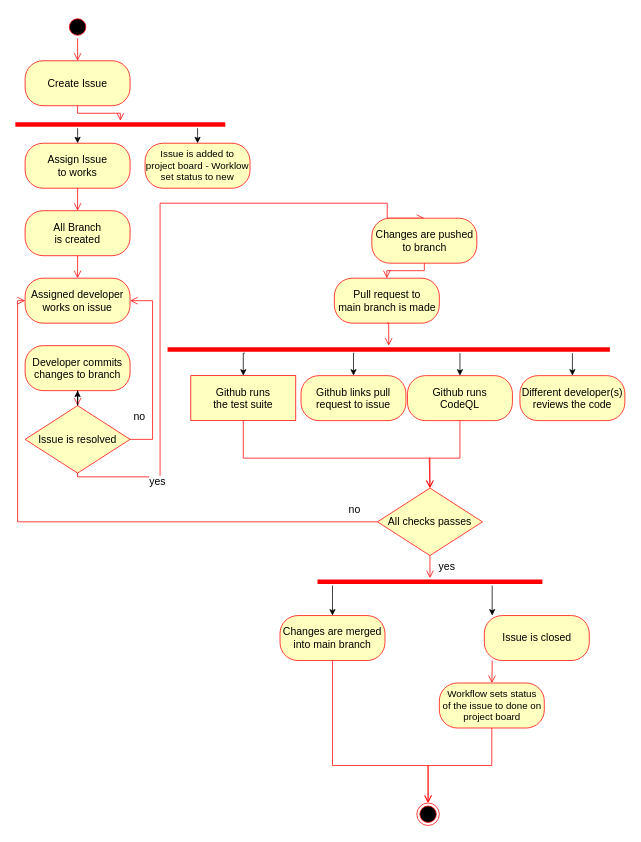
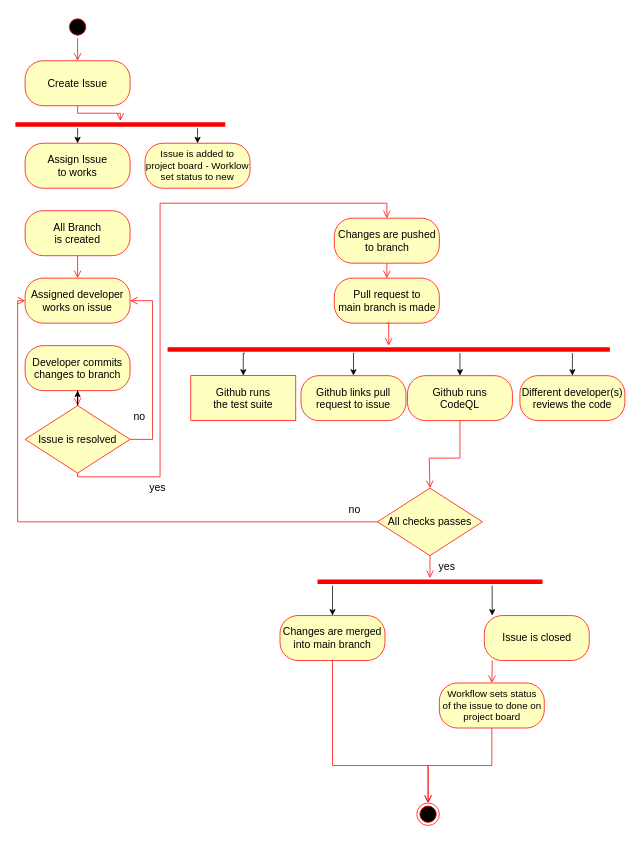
- <mxCell id="7" value="" style="edgeStyle=orthogonalEdgeStyle;html=1;verticalAlign=bottom;endArrow=open;endSize=8;strokeColor=#ff0000;rounded=0;entryX=0.5;entryY=0;entryDx=0;entryDy=0;" parent="1" source="6" target="8" edge="1"><mxGeometry relative="1" as="geometry"><mxPoint x="103" y="310" as="targetPoint" /><Array as="points" /></mxGeometry></mxCell>
- <mxCell id="18" value="&lt;font style=&quot;font-size: 14px;&quot;&gt;Changes are pushed&lt;br&gt;to branch&lt;/font&gt;" style="rounded=1;whiteSpace=wrap;html=1;arcSize=40;fontColor=#000000;fillColor=#ffffc0;strokeColor=#ff0000;" parent="1" vertex="1"><mxGeometry x="495.5" y="290" width="140" height="60" as="geometry" /></mxCell>
+ <mxCell id="18" value="&lt;font style=&quot;font-size: 14px;&quot;&gt;Changes are pushed&lt;br&gt;to branch&lt;/font&gt;" style="rounded=1;whiteSpace=wrap;html=1;arcSize=40;fontColor=#000000;fillColor=#ffffc0;strokeColor=#ff0000;" parent="1" vertex="1"><mxGeometry x="445.5" y="290" width="140" height="60" as="geometry" /></mxCell>
- <mxCell id="26" value="" style="edgeStyle=orthogonalEdgeStyle;html=1;verticalAlign=bottom;endArrow=open;endSize=8;strokeColor=#ff0000;rounded=0;entryX=0.5;entryY=0;entryDx=0;entryDy=0;exitX=0.5;exitY=1;exitDx=0;exitDy=0;" parent="1" source="25" target="33" edge="1"><mxGeometry relative="1" as="geometry"><mxPoint x="303" y="720" as="targetPoint" /><Array as="points"><mxPoint x="324" y="610" /><mxPoint x="573" y="610" /></Array></mxGeometry></mxCell>
